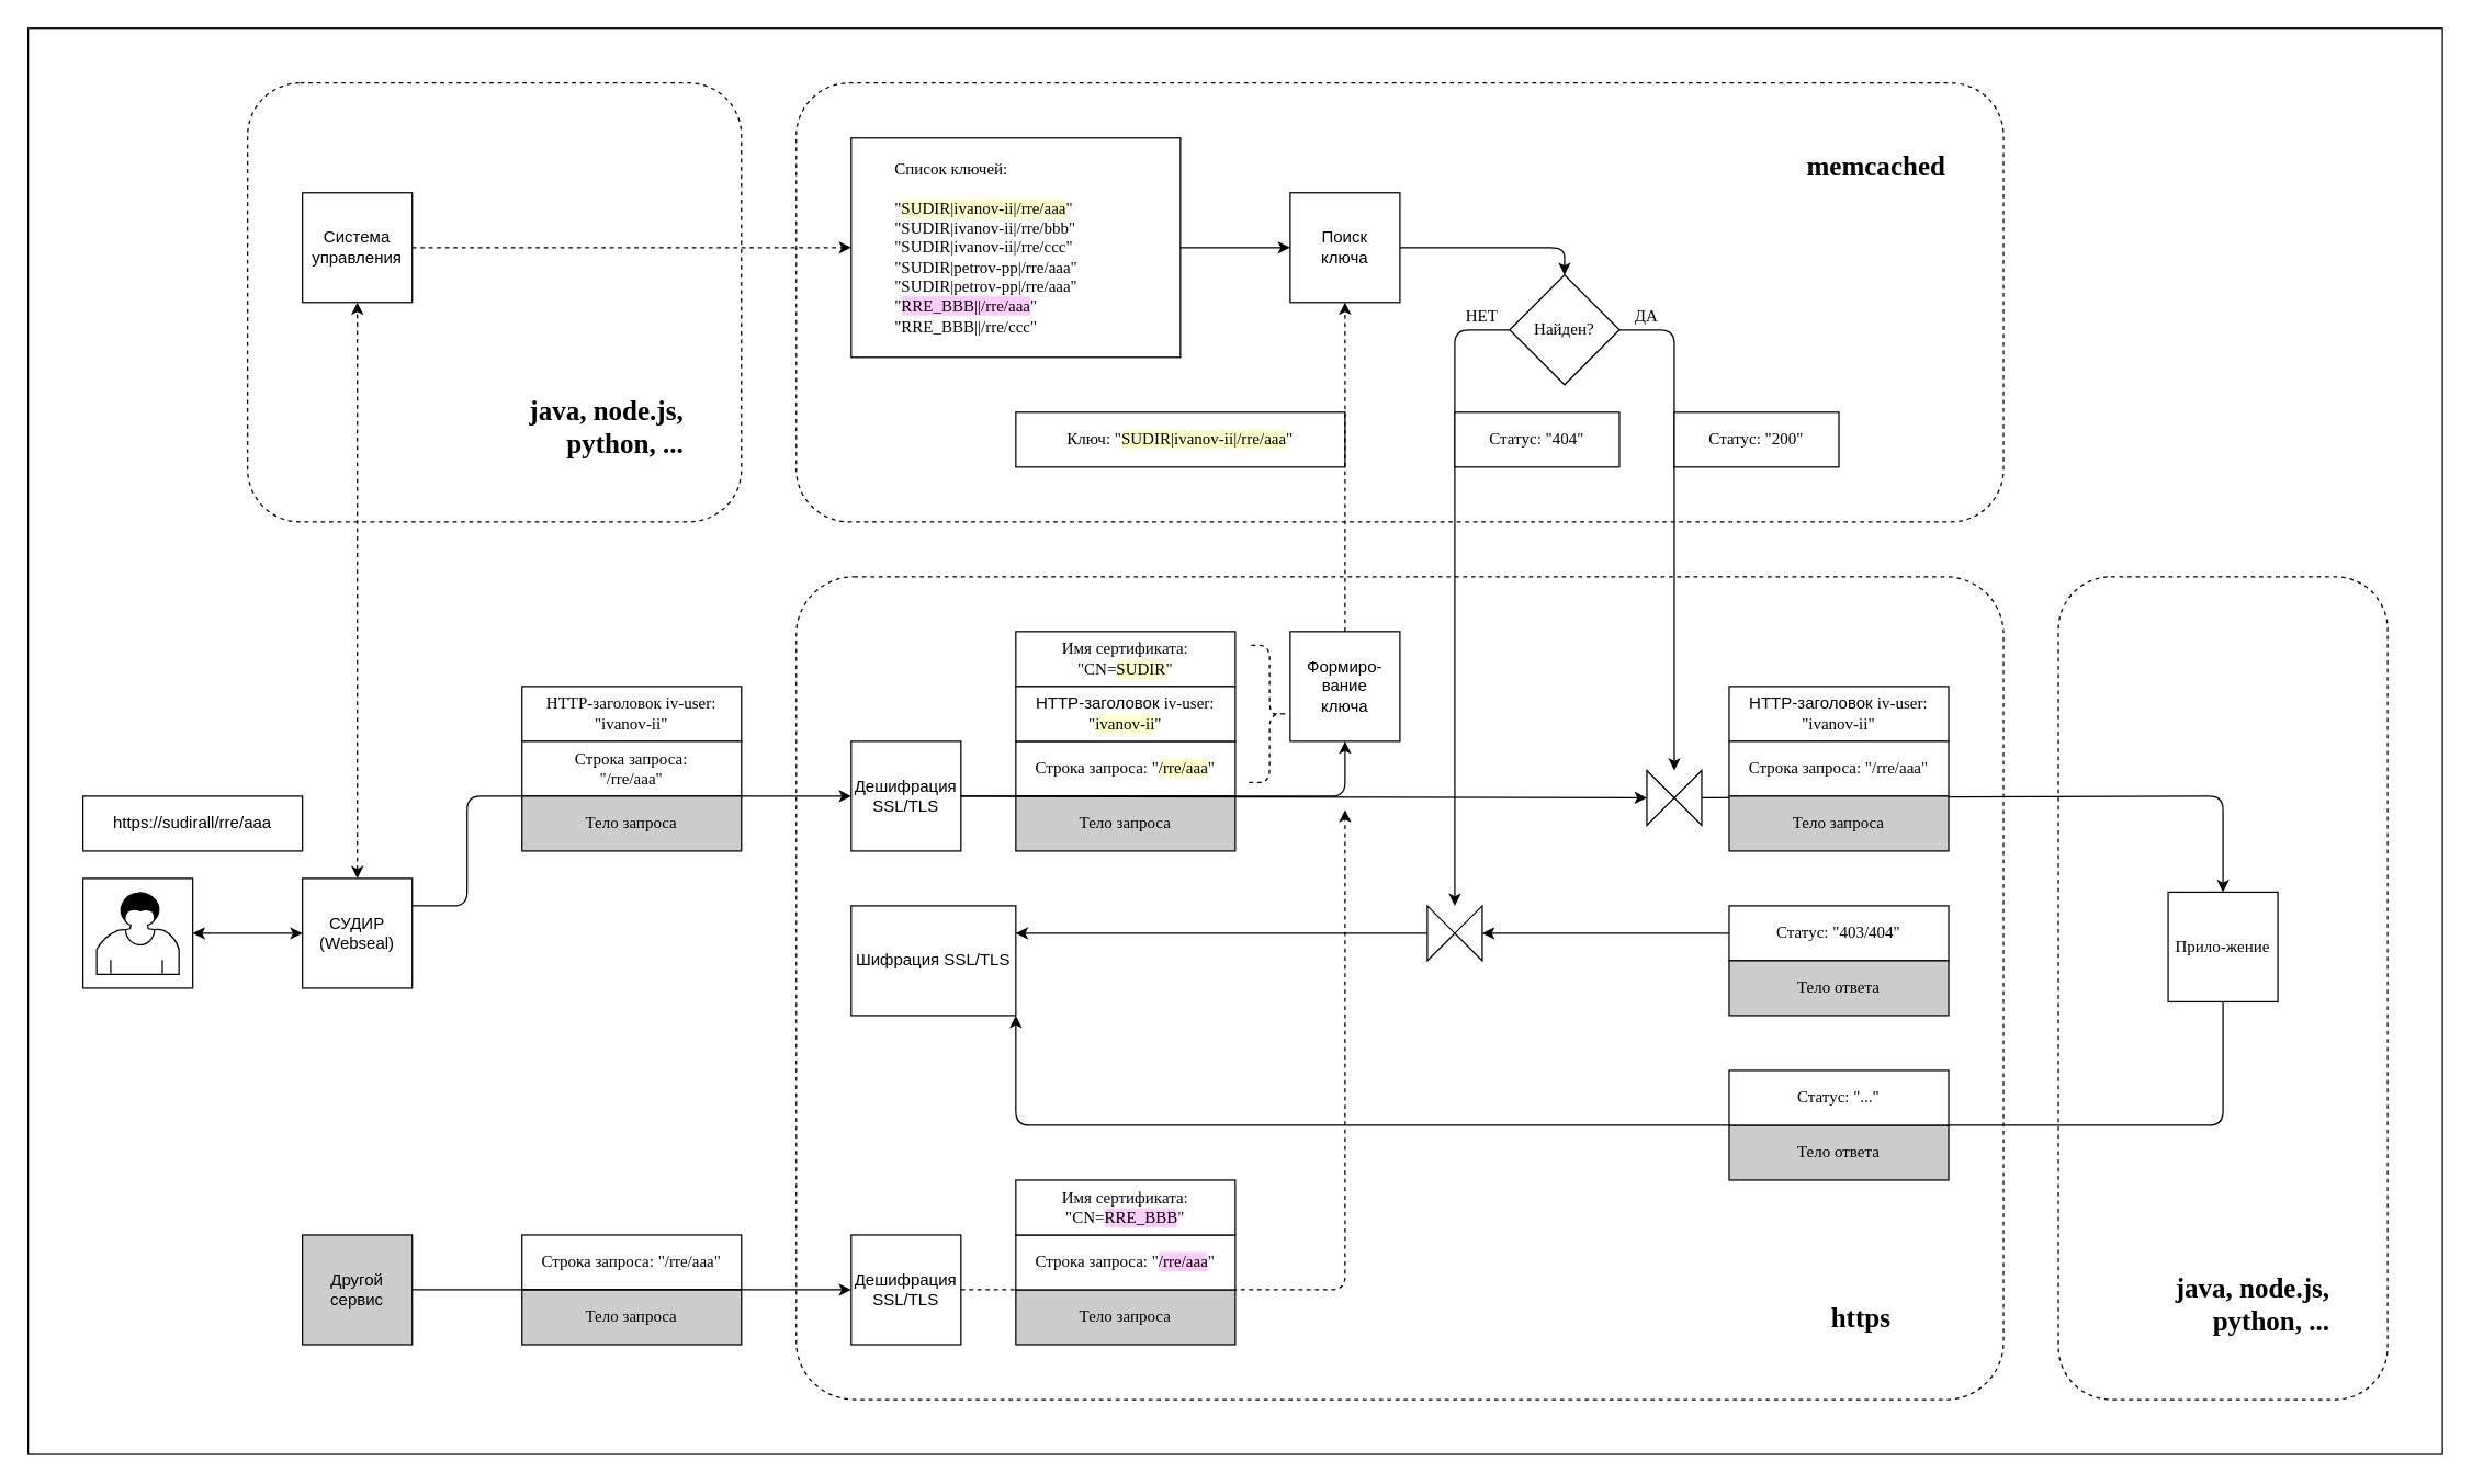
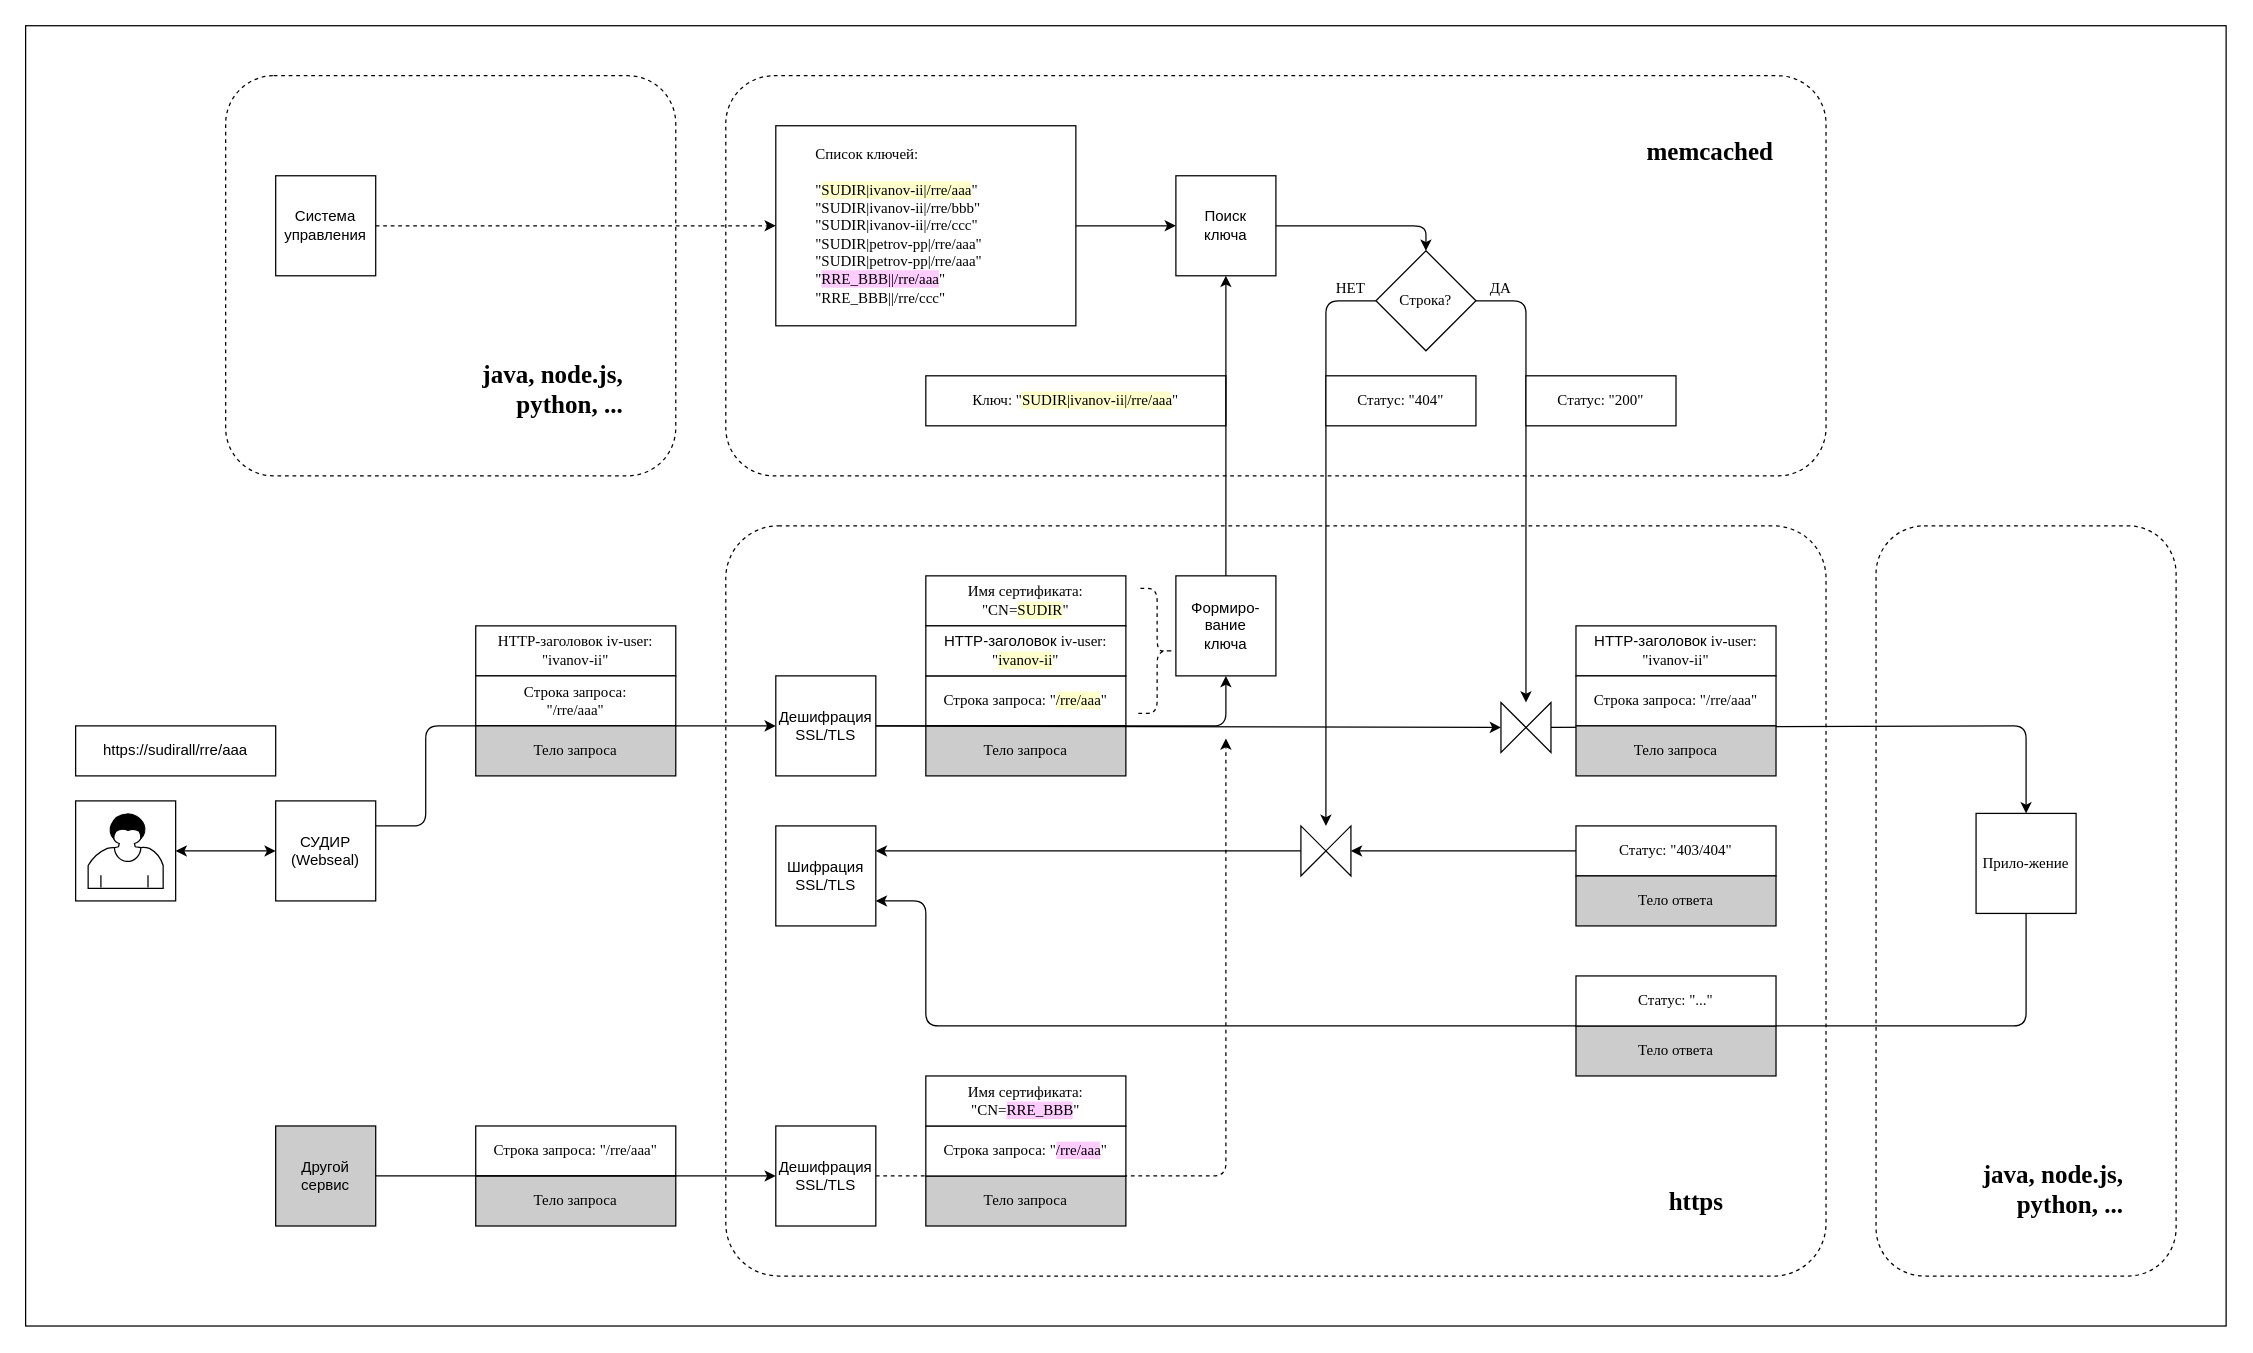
- <mxCell id="53" value="Найден?" style="rhombus;whiteSpace=wrap;html=1;fontFamily=Verdana;align=center;" parent="52" vertex="1"><mxGeometry x="40" width="80" height="80" as="geometry" /></mxCell>
+ <mxCell id="53" value="Строка?" style="rhombus;whiteSpace=wrap;html=1;fontFamily=Verdana;align=center;" parent="52" vertex="1"><mxGeometry x="40" width="80" height="80" as="geometry" /></mxCell>
- <mxCell id="18" value="" style="endArrow=classic;html=1;fontFamily=Verdana;exitX=0.5;exitY=0;exitDx=0;exitDy=0;edgeStyle=orthogonalEdgeStyle;dashed=1;" parent="1" source="12" target="16" edge="1"><mxGeometry width="50" height="50" relative="1" as="geometry"><mxPoint x="730" y="300" as="sourcePoint" /><mxPoint x="780" y="250" as="targetPoint" /></mxGeometry></mxCell>
+ <mxCell id="18" value="" style="endArrow=classic;html=1;fontFamily=Verdana;exitX=0.5;exitY=0;exitDx=0;exitDy=0;edgeStyle=orthogonalEdgeStyle;" parent="1" source="12" target="16" edge="1"><mxGeometry width="50" height="50" relative="1" as="geometry"><mxPoint x="730" y="300" as="sourcePoint" /><mxPoint x="780" y="250" as="targetPoint" /></mxGeometry></mxCell>
- <mxCell id="48" value="" style="endArrow=classic;html=1;fontFamily=Verdana;edgeStyle=orthogonalEdgeStyle;dashed=1;startArrow=classic;startFill=1;" parent="1" source="8" target="46" edge="1"><mxGeometry width="50" height="50" relative="1" as="geometry"><mxPoint x="60" y="320" as="sourcePoint" /><mxPoint x="420" y="290" as="targetPoint" /></mxGeometry></mxCell>
- <mxCell id="23" value="&lt;span&gt;Шифрация SSL/TLS&lt;/span&gt;" style="whiteSpace=wrap;html=1;aspect=fixed;" parent="1" vertex="1"><mxGeometry x="620" y="660" width="120" height="80" as="geometry" /></mxCell>
+ <mxCell id="23" value="&lt;span&gt;Шифрация SSL/TLS&lt;/span&gt;" style="whiteSpace=wrap;html=1;aspect=fixed;" parent="1" vertex="1"><mxGeometry x="620" y="660" width="80" height="80" as="geometry" /></mxCell>
